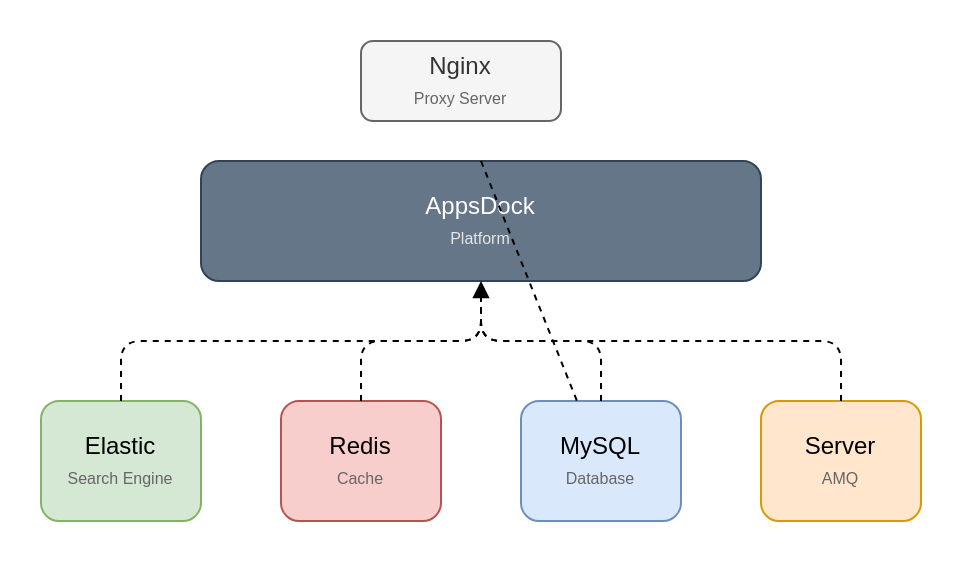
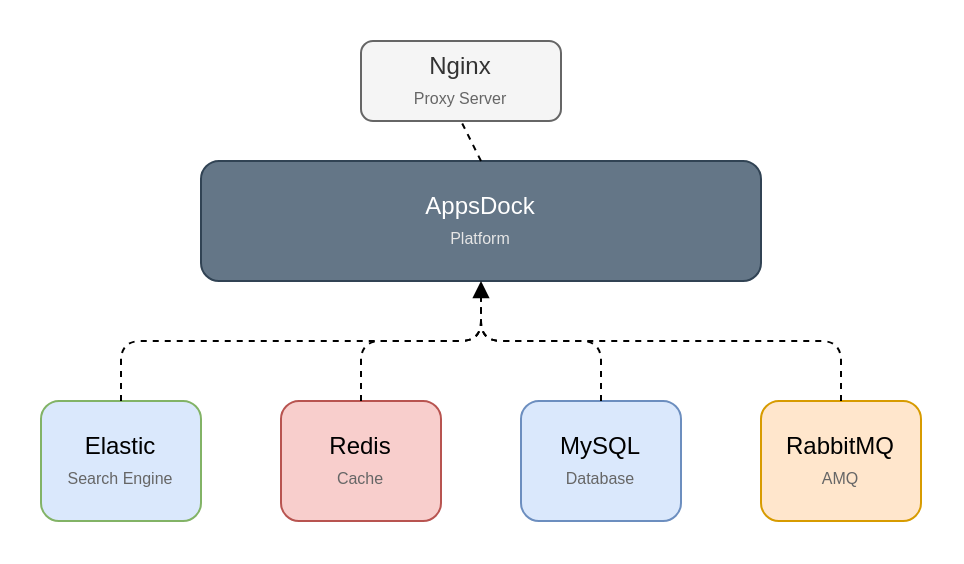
- <mxCell id="7" value="" style="endArrow=none;dashed=1;html=1;exitX=0.5;exitY=0;exitDx=0;exitDy=0;" edge="1" parent="1" source="5" target="3"><mxGeometry width="50" height="50" relative="1" as="geometry"><mxPoint x="60" y="330" as="sourcePoint" /><mxPoint x="110" y="280" as="targetPoint" /></mxGeometry></mxCell>
+ <mxCell id="7" value="" style="endArrow=none;dashed=1;html=1;entryX=0.5;entryY=1;entryDx=0;entryDy=0;exitX=0.5;exitY=0;exitDx=0;exitDy=0;" edge="1" parent="1" source="5" target="6"><mxGeometry width="50" height="50" relative="1" as="geometry"><mxPoint x="60" y="330" as="sourcePoint" /><mxPoint x="110" y="280" as="targetPoint" /></mxGeometry></mxCell>
- <mxCell id="8" value="Elastic&lt;br&gt;&lt;font style=&quot;font-size: 8px&quot; color=&quot;#666666&quot;&gt;Search Engine&lt;/font&gt;" style="rounded=1;whiteSpace=wrap;html=1;fillColor=#d5e8d4;strokeColor=#82b366;" vertex="1" parent="1"><mxGeometry x="20" y="200" width="80" height="60" as="geometry" /></mxCell>
+ <mxCell id="8" value="Elastic&lt;br&gt;&lt;font style=&quot;font-size: 8px&quot; color=&quot;#666666&quot;&gt;Search Engine&lt;/font&gt;" style="rounded=1;whiteSpace=wrap;html=1;fillColor=#dae8fc;strokeColor=#82b366;" vertex="1" parent="1"><mxGeometry x="20" y="200" width="80" height="60" as="geometry" /></mxCell>
- <mxCell id="4" value="Server&lt;br&gt;&lt;font style=&quot;font-size: 8px&quot; color=&quot;#666666&quot;&gt;AMQ&lt;/font&gt;" style="rounded=1;whiteSpace=wrap;html=1;fillColor=#ffe6cc;strokeColor=#d79b00;" vertex="1" parent="1"><mxGeometry x="380" y="200" width="80" height="60" as="geometry" /></mxCell>
+ <mxCell id="4" value="RabbitMQ&lt;br&gt;&lt;font style=&quot;font-size: 8px&quot; color=&quot;#666666&quot;&gt;AMQ&lt;/font&gt;" style="rounded=1;whiteSpace=wrap;html=1;fillColor=#ffe6cc;strokeColor=#d79b00;" vertex="1" parent="1"><mxGeometry x="380" y="200" width="80" height="60" as="geometry" /></mxCell>
